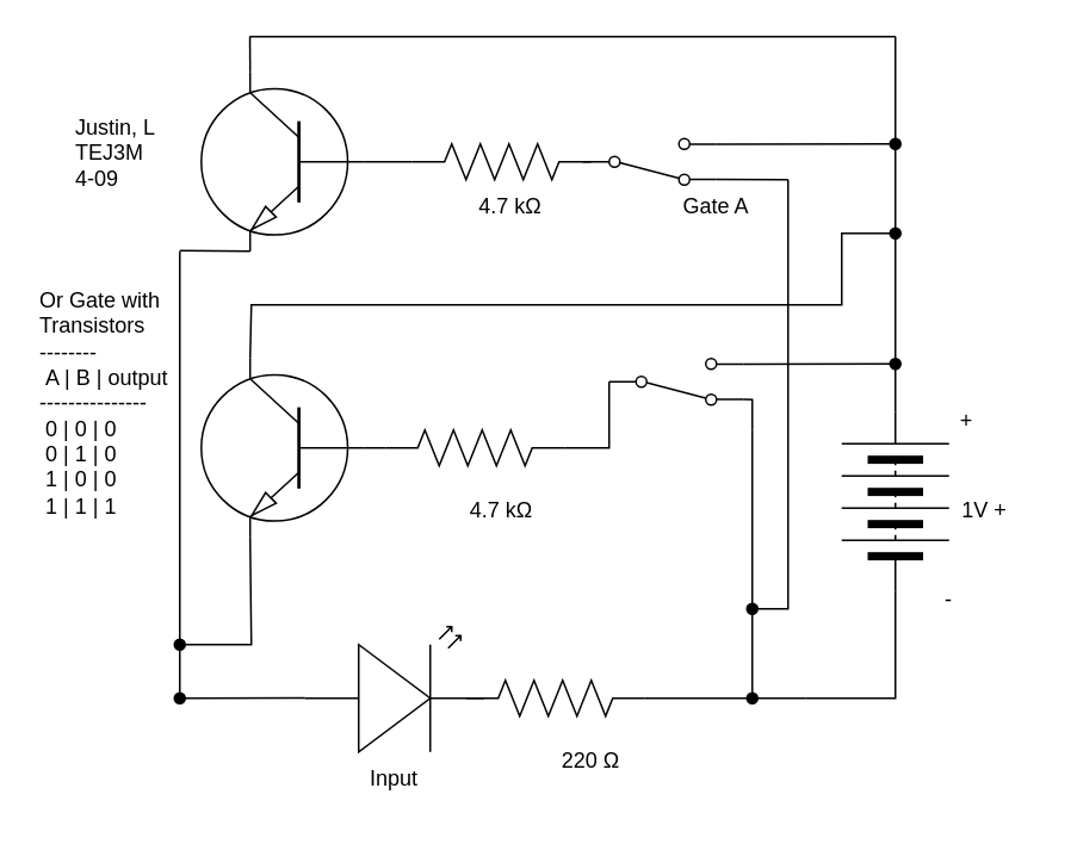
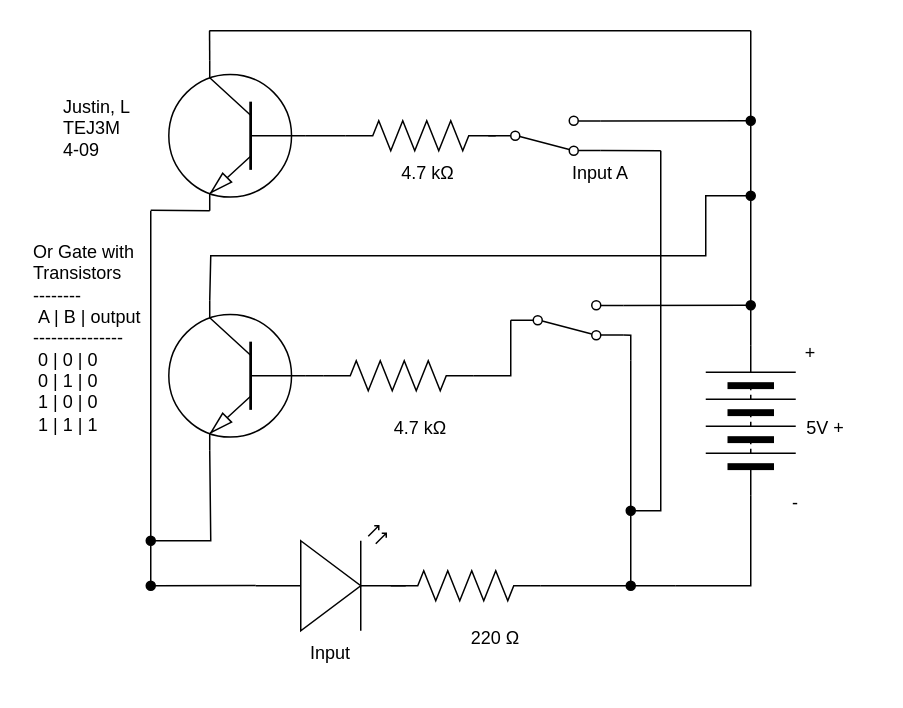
- <mxCell id="31" value="Gate A" style="text;strokeColor=none;align=center;fillColor=none;html=1;verticalAlign=middle;whiteSpace=wrap;rounded=0;labelBackgroundColor=none;" parent="1" vertex="1"><mxGeometry x="370" y="100" width="60" height="30" as="geometry" /></mxCell>
+ <mxCell id="31" value="Input A" style="text;strokeColor=none;align=center;fillColor=none;html=1;verticalAlign=middle;whiteSpace=wrap;rounded=0;labelBackgroundColor=none;" parent="1" vertex="1"><mxGeometry x="370" y="100" width="60" height="30" as="geometry" /></mxCell>
- <mxCell id="21" value="1V +" style="text;strokeColor=none;align=center;fillColor=none;html=1;verticalAlign=middle;whiteSpace=wrap;rounded=0;" parent="1" vertex="1"><mxGeometry x="520" y="270" width="60" height="30" as="geometry" /></mxCell>
+ <mxCell id="21" value="5V +" style="text;strokeColor=none;align=center;fillColor=none;html=1;verticalAlign=middle;whiteSpace=wrap;rounded=0;" parent="1" vertex="1"><mxGeometry x="520" y="270" width="60" height="30" as="geometry" /></mxCell>
